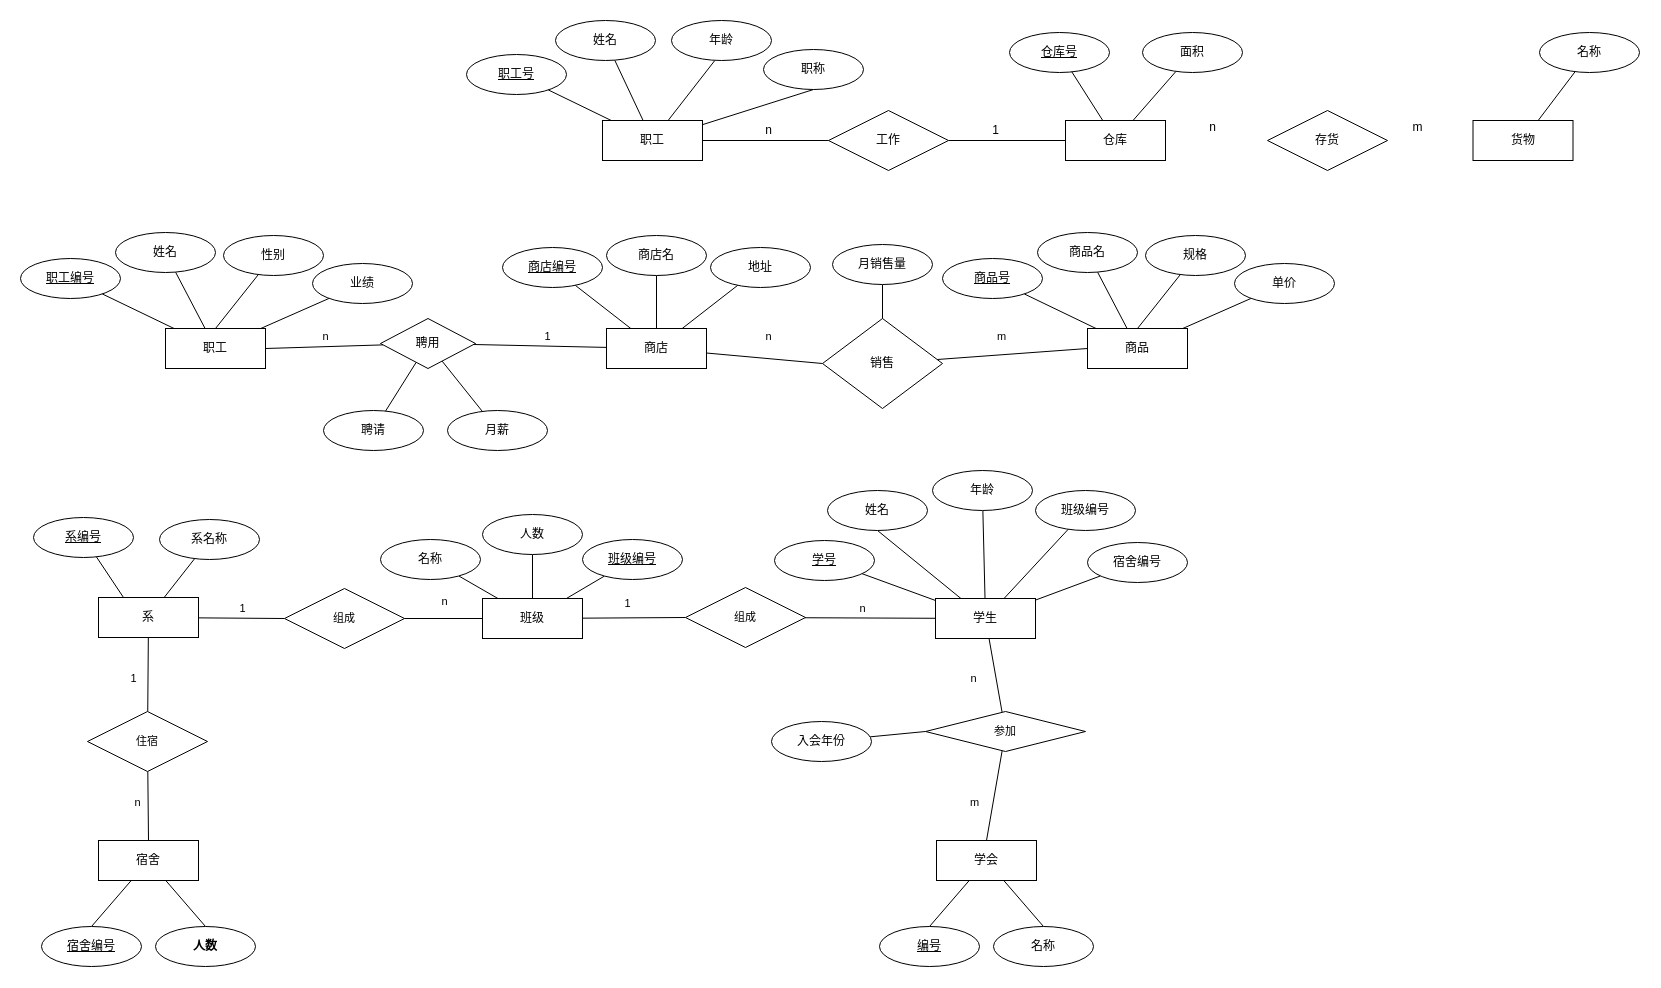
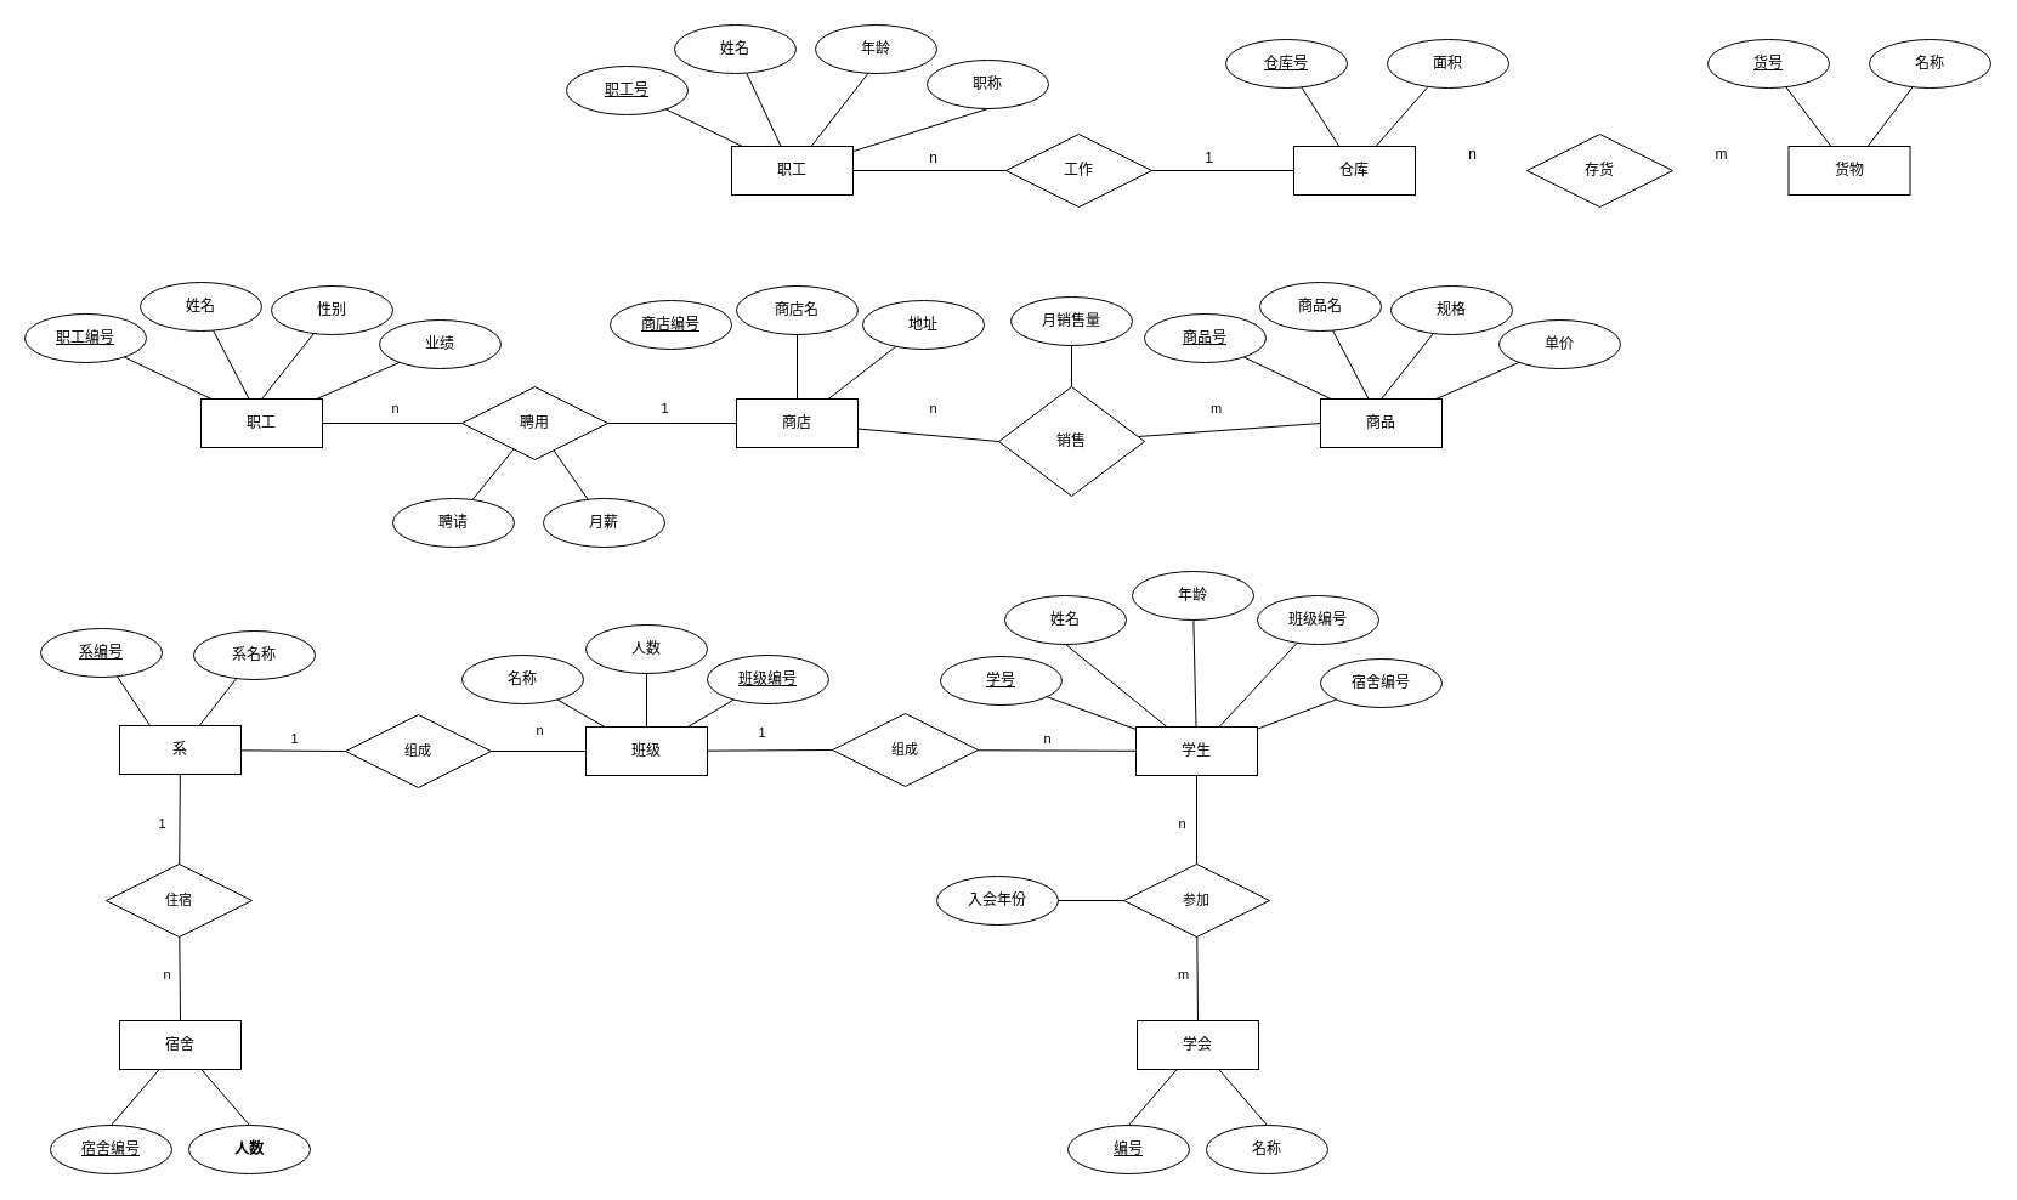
+ <mxCell id="7" value="货号" style="ellipse;whiteSpace=wrap;html=1;align=center;fontStyle=4" vertex="1" parent="1"><mxGeometry x="1406" y="32" width="100" height="40" as="geometry" /></mxCell>
+ <mxCell id="8" style="rounded=0;orthogonalLoop=1;jettySize=auto;html=1;endArrow=none;endFill=0;" edge="1" parent="1" source="10" target="7"><mxGeometry relative="1" as="geometry" /></mxCell>
- <mxCell id="12" value="存货" style="shape=rhombus;perimeter=rhombusPerimeter;whiteSpace=wrap;html=1;align=center;" vertex="1" parent="1"><mxGeometry x="1267" y="110" width="120" height="60" as="geometry" /></mxCell>
+ <mxCell id="12" value="存货" style="shape=rhombus;perimeter=rhombusPerimeter;whiteSpace=wrap;html=1;align=center;" vertex="1" parent="1"><mxGeometry x="1257" y="110" width="120" height="60" as="geometry" /></mxCell>
- <mxCell id="32" style="rounded=0;orthogonalLoop=1;jettySize=auto;html=1;endArrow=none;endFill=0;" edge="1" parent="1" source="33" target="31"><mxGeometry relative="1" as="geometry" /></mxCell>
- <mxCell id="65" value="聘用" style="shape=rhombus;perimeter=rhombusPerimeter;whiteSpace=wrap;html=1;align=center;" vertex="1" parent="1"><mxGeometry x="380" y="318" width="95" height="50" as="geometry" /></mxCell>
+ <mxCell id="65" value="聘用" style="shape=rhombus;perimeter=rhombusPerimeter;whiteSpace=wrap;html=1;align=center;" vertex="1" parent="1"><mxGeometry x="380" y="318" width="120" height="60" as="geometry" /></mxCell>
- <mxCell id="113" value="参加" style="shape=rhombus;perimeter=rhombusPerimeter;whiteSpace=wrap;html=1;align=center;fontFamily=Helvetica;fontSize=11;fontColor=default;" vertex="1" parent="1"><mxGeometry x="925" y="711" width="160" height="40" as="geometry" /></mxCell>
+ <mxCell id="113" value="参加" style="shape=rhombus;perimeter=rhombusPerimeter;whiteSpace=wrap;html=1;align=center;fontFamily=Helvetica;fontSize=11;fontColor=default;" vertex="1" parent="1"><mxGeometry x="925" y="711" width="120" height="60" as="geometry" /></mxCell>
